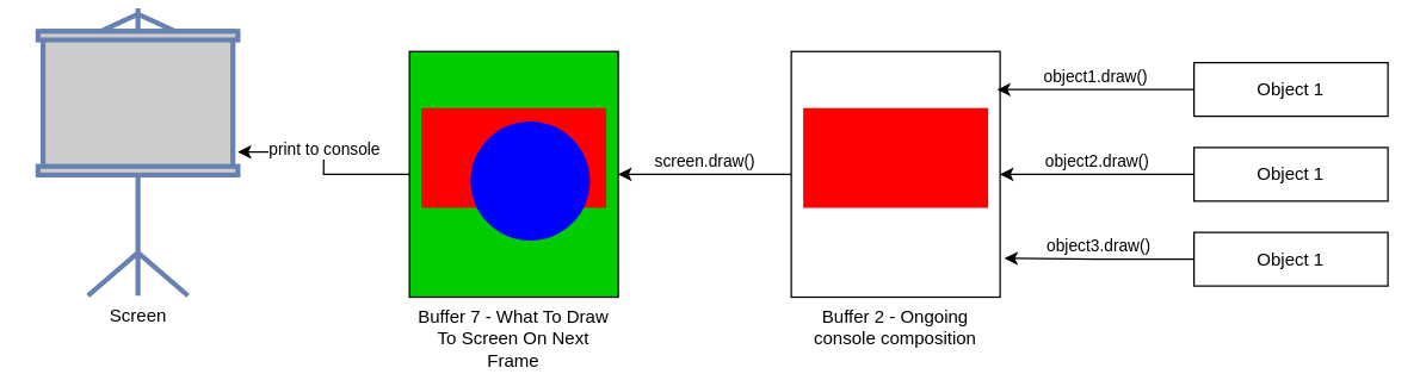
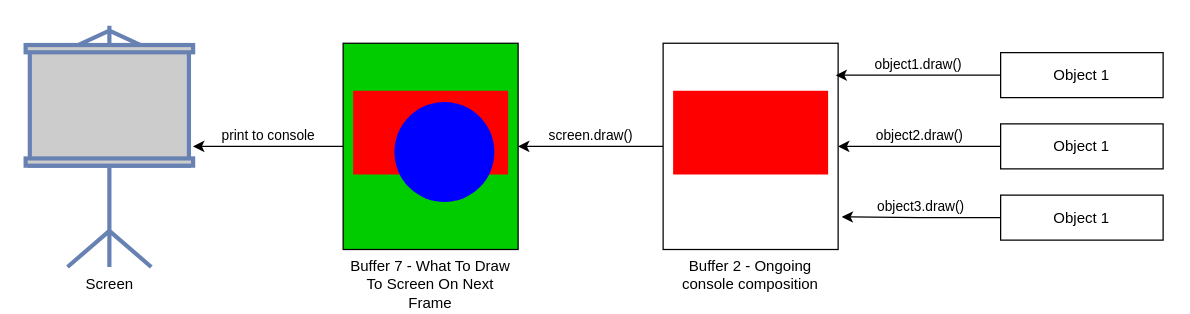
- <mxCell id="2" value="Screen" style="fontColor=#000000;verticalAlign=top;verticalLabelPosition=bottom;labelPosition=center;align=center;html=1;outlineConnect=0;fillColor=#CCCCCC;strokeColor=#6881B3;gradientColor=none;gradientDirection=north;strokeWidth=2;shape=mxgraph.networks.video_projector_screen;" vertex="1" parent="1"><mxGeometry x="25" y="5" width="134" height="193" as="geometry" /></mxCell>
+ <mxCell id="2" value="Screen" style="fontColor=#000000;verticalAlign=top;verticalLabelPosition=bottom;labelPosition=center;align=center;html=1;outlineConnect=0;fillColor=#CCCCCC;strokeColor=#6881B3;gradientColor=none;gradientDirection=north;strokeWidth=2;shape=mxgraph.networks.video_projector_screen;" vertex="1" parent="1"><mxGeometry x="20" y="20" width="134" height="193" as="geometry" /></mxCell>
